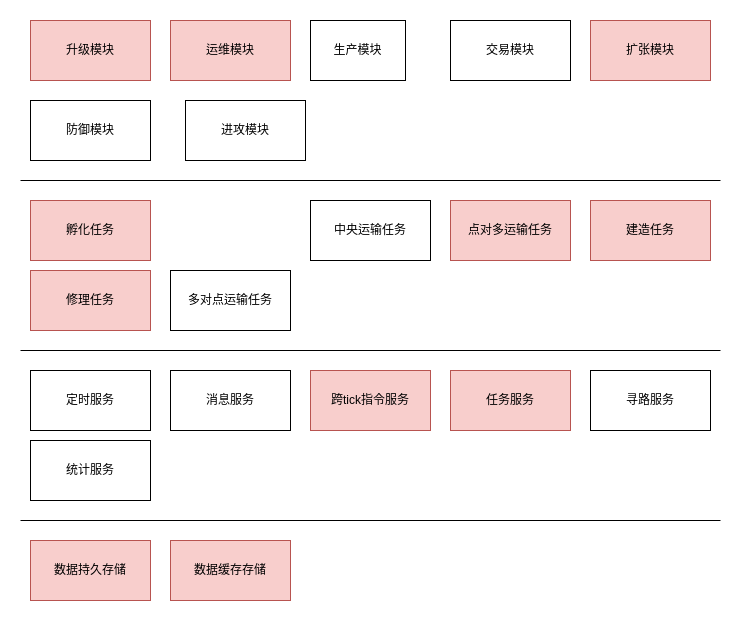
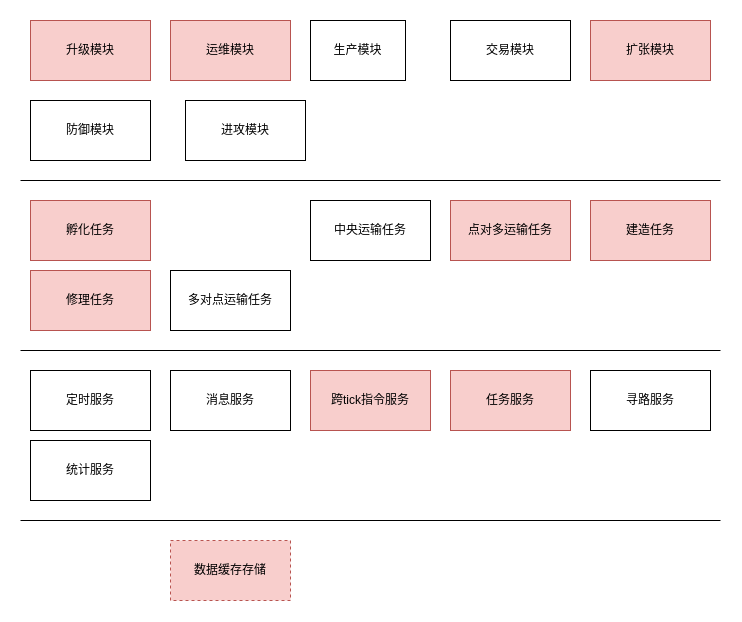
- <mxCell id="7" value="数据持久存储" style="rounded=0;whiteSpace=wrap;html=1;fillColor=#f8cecc;strokeColor=#b85450;" parent="1" vertex="1"><mxGeometry x="30" y="540" width="120" height="60" as="geometry" /></mxCell>
- <mxCell id="8" value="数据缓存存储" style="rounded=0;whiteSpace=wrap;html=1;fillColor=#f8cecc;strokeColor=#b85450;" parent="1" vertex="1"><mxGeometry x="170" y="540" width="120" height="60" as="geometry" /></mxCell>
+ <mxCell id="8" value="数据缓存存储" style="rounded=0;whiteSpace=wrap;html=1;fillColor=#f8cecc;strokeColor=#b85450;dashed=1;" parent="1" vertex="1"><mxGeometry x="170" y="540" width="120" height="60" as="geometry" /></mxCell>
